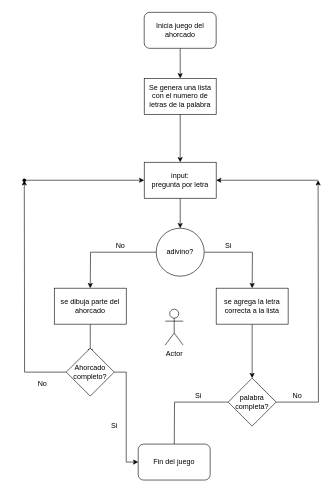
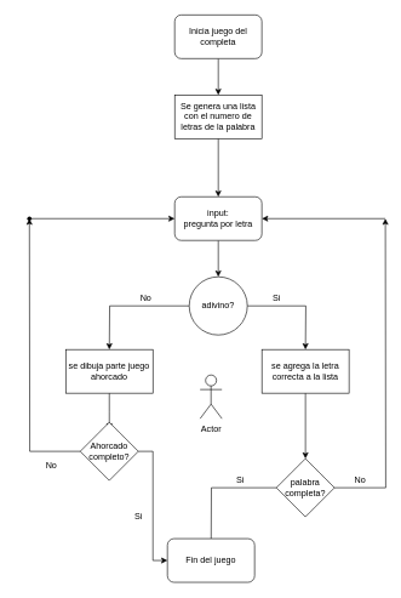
- <mxCell id="3" value="Inicia juego del ahorcado" style="rounded=1;whiteSpace=wrap;html=1;" vertex="1" parent="1"><mxGeometry x="240" y="20" width="120" height="60" as="geometry" /></mxCell>
+ <mxCell id="3" value="Inicia juego del completa" style="rounded=1;whiteSpace=wrap;html=1;" vertex="1" parent="1"><mxGeometry x="240" y="20" width="120" height="60" as="geometry" /></mxCell>
- <mxCell id="5" value="input:&lt;br&gt;pregunta por letra" style="rounded=0;whiteSpace=wrap;html=1;" vertex="1" parent="1"><mxGeometry x="240" y="270" width="120" height="60" as="geometry" /></mxCell>
+ <mxCell id="5" value="input:&lt;br&gt;pregunta por letra" style="whiteSpace=wrap;html=1;rounded=1;" vertex="1" parent="1"><mxGeometry x="240" y="270" width="120" height="60" as="geometry" /></mxCell>
- <mxCell id="20" value="se dibuja parte del ahorcado" style="whiteSpace=wrap;html=1;" vertex="1" parent="1"><mxGeometry x="90" y="480" width="120" height="60" as="geometry" /></mxCell>
+ <mxCell id="20" value="se dibuja parte juego ahorcado" style="whiteSpace=wrap;html=1;" vertex="1" parent="1"><mxGeometry x="90" y="480" width="120" height="60" as="geometry" /></mxCell>
